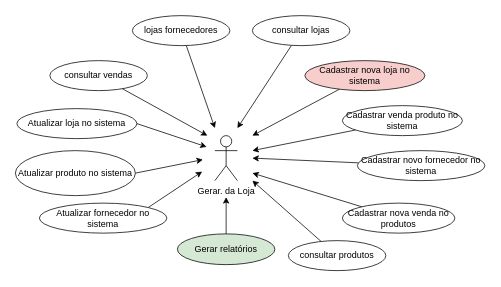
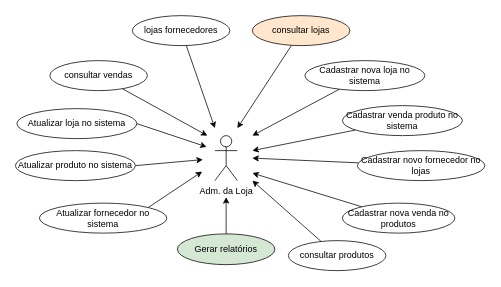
- <mxCell id="12" value="consultar lojas" style="ellipse;whiteSpace=wrap;html=1;" vertex="1" parent="1"><mxGeometry x="336" y="20" width="130" height="40" as="geometry" /></mxCell>
+ <mxCell id="12" value="consultar lojas" style="ellipse;whiteSpace=wrap;html=1;fillColor=#ffe6cc;" vertex="1" parent="1"><mxGeometry x="336" y="20" width="130" height="40" as="geometry" /></mxCell>
- <mxCell id="4" value="Cadastrar nova loja no sistema" style="ellipse;whiteSpace=wrap;html=1;fillColor=#f8cecc;" vertex="1" parent="1"><mxGeometry x="406" y="80" width="160" height="40" as="geometry" /></mxCell>
+ <mxCell id="4" value="Cadastrar nova loja no sistema" style="ellipse;whiteSpace=wrap;html=1;" vertex="1" parent="1"><mxGeometry x="406" y="80" width="160" height="40" as="geometry" /></mxCell>
- <mxCell id="8" value="Cadastrar novo fornecedor no sistema" style="ellipse;whiteSpace=wrap;html=1;" vertex="1" parent="1"><mxGeometry x="476" y="200" width="170" height="40" as="geometry" /></mxCell>
+ <mxCell id="8" value="Cadastrar novo fornecedor no lojas" style="ellipse;whiteSpace=wrap;html=1;" vertex="1" parent="1"><mxGeometry x="476" y="200" width="170" height="40" as="geometry" /></mxCell>
- <mxCell id="22" value="Atualizar produto no sistema" style="ellipse;whiteSpace=wrap;html=1;" vertex="1" parent="1"><mxGeometry x="20" y="200" width="160" height="60" as="geometry" /></mxCell>
+ <mxCell id="22" value="Atualizar produto no sistema" style="ellipse;whiteSpace=wrap;html=1;" vertex="1" parent="1"><mxGeometry x="20" y="200" width="160" height="40" as="geometry" /></mxCell>
- <mxCell id="2" value="Gerar. da Loja" style="shape=umlActor;verticalLabelPosition=bottom;verticalAlign=top;html=1;outlineConnect=0;" vertex="1" parent="1"><mxGeometry x="286" y="180" width="30" height="60" as="geometry" /></mxCell>
+ <mxCell id="2" value="Adm. da Loja" style="shape=umlActor;verticalLabelPosition=bottom;verticalAlign=top;html=1;outlineConnect=0;" vertex="1" parent="1"><mxGeometry x="286" y="180" width="30" height="60" as="geometry" /></mxCell>
